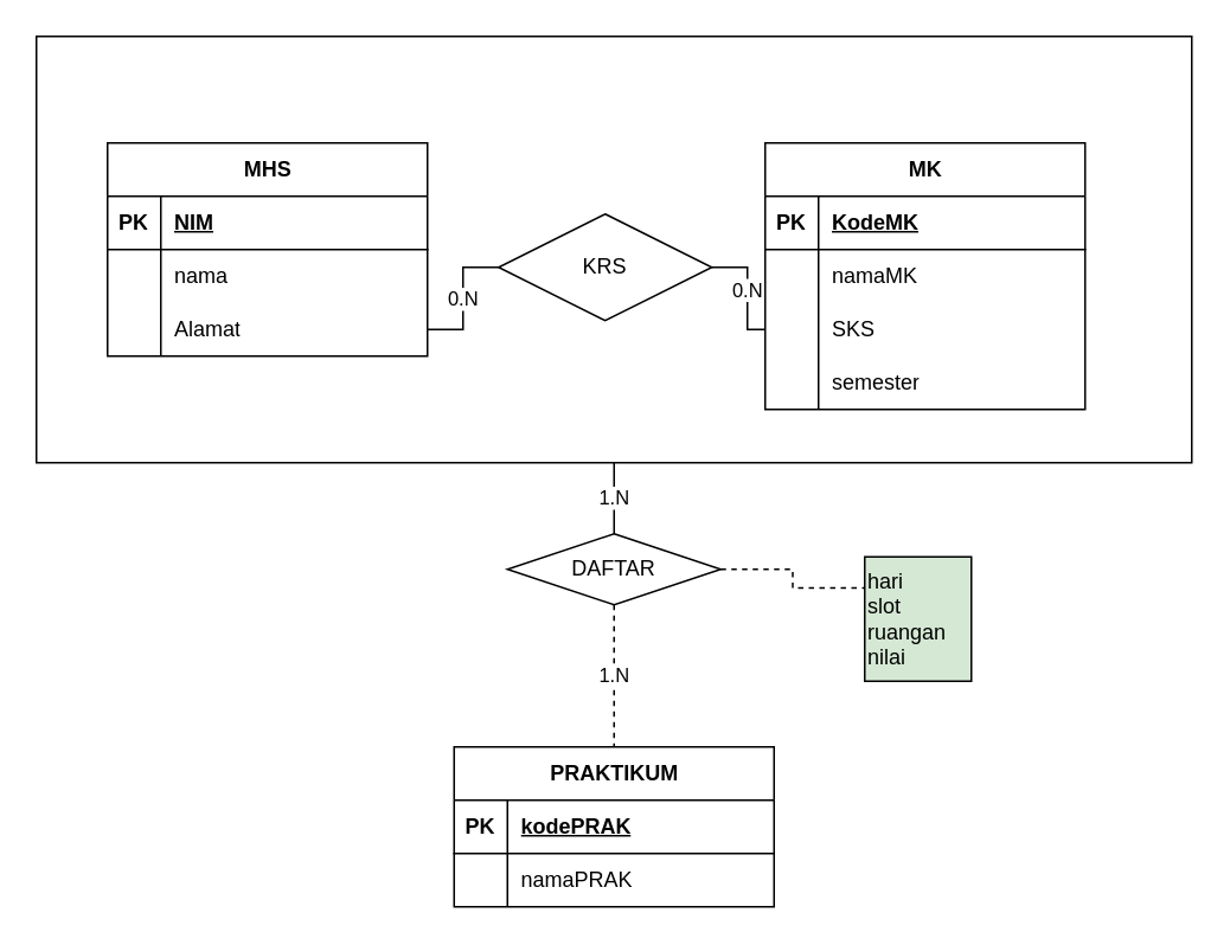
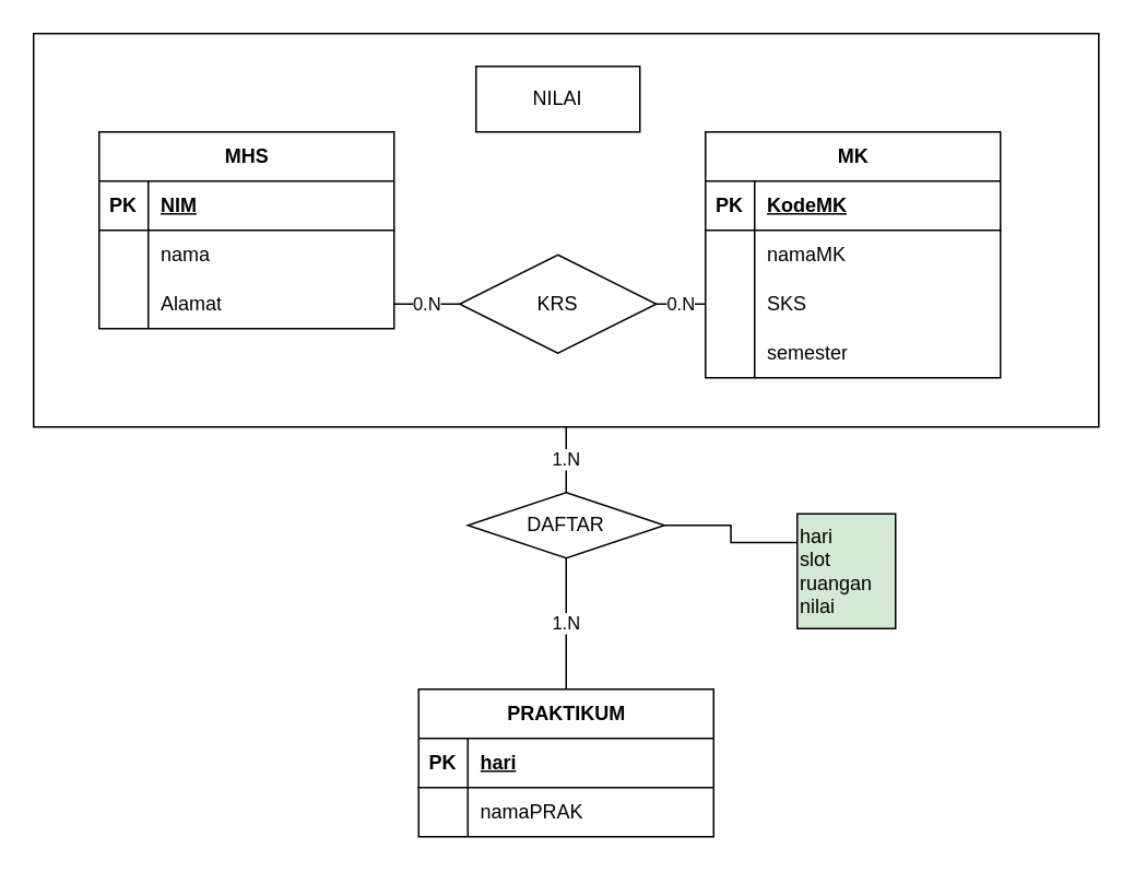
+ <mxCell id="30" value="NILAI" style="whiteSpace=wrap;html=1;align=center;" vertex="1" parent="1"><mxGeometry x="290" y="40" width="100" height="40" as="geometry" /></mxCell>
- <mxCell id="29" value="KRS" style="shape=rhombus;perimeter=rhombusPerimeter;whiteSpace=wrap;html=1;align=center;" vertex="1" parent="1"><mxGeometry x="280" y="120" width="120" height="60" as="geometry" /></mxCell>
+ <mxCell id="29" value="KRS" style="shape=rhombus;perimeter=rhombusPerimeter;whiteSpace=wrap;html=1;align=center;" vertex="1" parent="1"><mxGeometry x="280" y="155" width="120" height="60" as="geometry" /></mxCell>
- <mxCell id="32" style="edgeStyle=orthogonalEdgeStyle;rounded=0;orthogonalLoop=1;jettySize=auto;html=1;entryX=0;entryY=0.25;entryDx=0;entryDy=0;endArrow=none;endFill=0;dashed=1;" edge="1" parent="1" source="33" target="34"><mxGeometry relative="1" as="geometry"><mxPoint x="530" y="330" as="targetPoint" /></mxGeometry></mxCell>
+ <mxCell id="32" style="edgeStyle=orthogonalEdgeStyle;rounded=0;orthogonalLoop=1;jettySize=auto;html=1;entryX=0;entryY=0.25;entryDx=0;entryDy=0;endArrow=none;endFill=0;dashed=0;" edge="1" parent="1" source="33" target="34"><mxGeometry relative="1" as="geometry"><mxPoint x="530" y="330" as="targetPoint" /></mxGeometry></mxCell>
- <mxCell id="31" value="1.N" style="edgeStyle=orthogonalEdgeStyle;rounded=0;orthogonalLoop=1;jettySize=auto;html=1;endArrow=none;endFill=0;dashed=1;" edge="1" parent="1" source="33" target="35"><mxGeometry relative="1" as="geometry" /></mxCell>
+ <mxCell id="31" value="1.N" style="edgeStyle=orthogonalEdgeStyle;rounded=0;orthogonalLoop=1;jettySize=auto;html=1;endArrow=none;endFill=0;" edge="1" parent="1" source="33" target="35"><mxGeometry relative="1" as="geometry" /></mxCell>
- <mxCell id="38" value="kodePRAK" style="shape=partialRectangle;connectable=0;fillColor=none;top=0;left=0;bottom=0;right=0;align=left;spacingLeft=6;fontStyle=5;overflow=hidden;whiteSpace=wrap;html=1;" vertex="1" parent="36"><mxGeometry x="30" width="150" height="30" as="geometry"><mxRectangle width="150" height="30" as="alternateBounds" /></mxGeometry></mxCell>
+ <mxCell id="38" value="hari" style="shape=partialRectangle;connectable=0;fillColor=none;top=0;left=0;bottom=0;right=0;align=left;spacingLeft=6;fontStyle=5;overflow=hidden;whiteSpace=wrap;html=1;" vertex="1" parent="36"><mxGeometry x="30" width="150" height="30" as="geometry"><mxRectangle width="150" height="30" as="alternateBounds" /></mxGeometry></mxCell>
